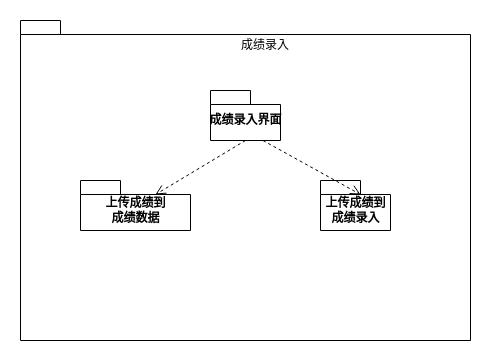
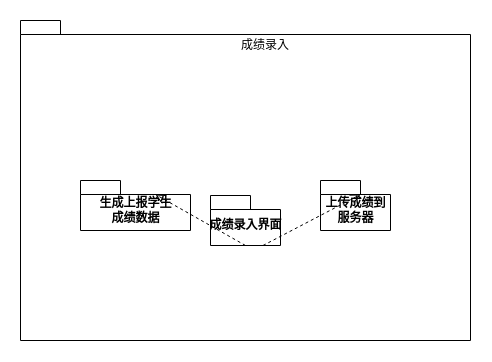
- <mxCell id="4" value="成绩录入界面" style="shape=folder;fontStyle=1;spacingTop=10;tabWidth=40;tabHeight=14;tabPosition=left;html=1;" vertex="1" parent="1"><mxGeometry x="210" y="90" width="70" height="50" as="geometry" /></mxCell>
+ <mxCell id="4" value="成绩录入界面" style="shape=folder;fontStyle=1;spacingTop=10;tabWidth=40;tabHeight=14;tabPosition=left;html=1;" vertex="1" parent="1"><mxGeometry x="210" y="195" width="70" height="50" as="geometry" /></mxCell>
- <mxCell id="5" value="上传成绩到&lt;br&gt;成绩数据" style="shape=folder;fontStyle=1;spacingTop=10;tabWidth=40;tabHeight=14;tabPosition=left;html=1;" vertex="1" parent="1"><mxGeometry x="80" y="180" width="110" height="50" as="geometry" /></mxCell>
+ <mxCell id="5" value="生成上报学生&lt;br&gt;成绩数据" style="shape=folder;fontStyle=1;spacingTop=10;tabWidth=40;tabHeight=14;tabPosition=left;html=1;" vertex="1" parent="1"><mxGeometry x="80" y="180" width="110" height="50" as="geometry" /></mxCell>
- <mxCell id="6" value="上传成绩到&lt;br&gt;成绩录入&lt;br&gt;" style="shape=folder;fontStyle=1;spacingTop=10;tabWidth=40;tabHeight=14;tabPosition=left;html=1;" vertex="1" parent="1"><mxGeometry x="320" y="180" width="70" height="50" as="geometry" /></mxCell>
+ <mxCell id="6" value="上传成绩到&lt;br&gt;服务器&lt;br&gt;" style="shape=folder;fontStyle=1;spacingTop=10;tabWidth=40;tabHeight=14;tabPosition=left;html=1;" vertex="1" parent="1"><mxGeometry x="320" y="180" width="70" height="50" as="geometry" /></mxCell>
